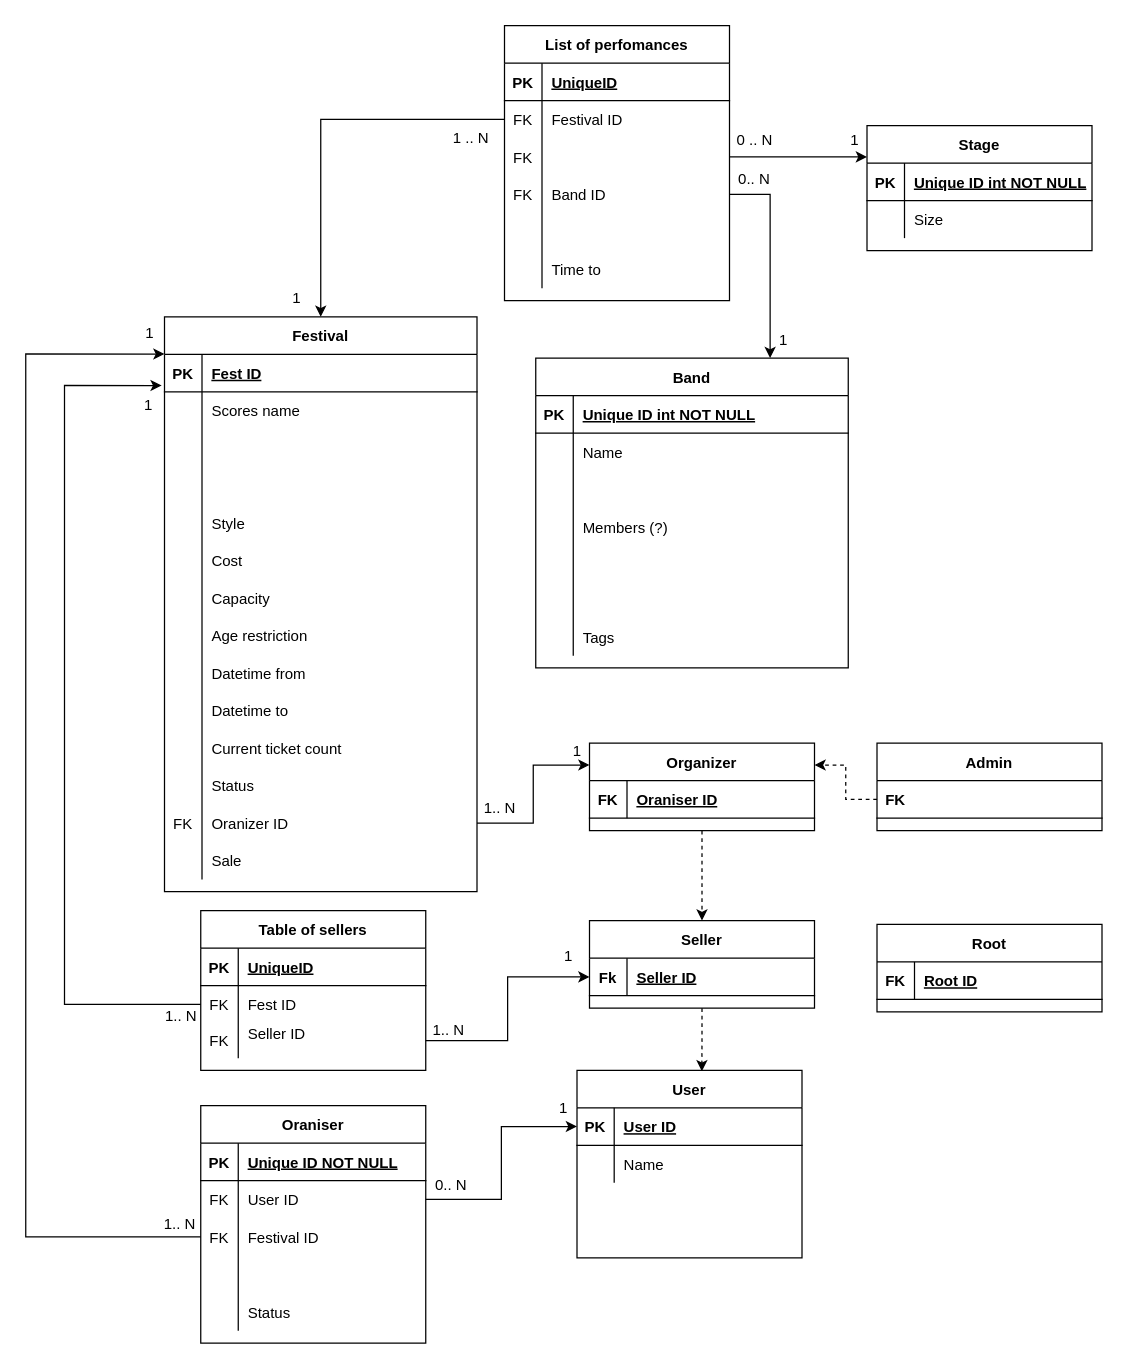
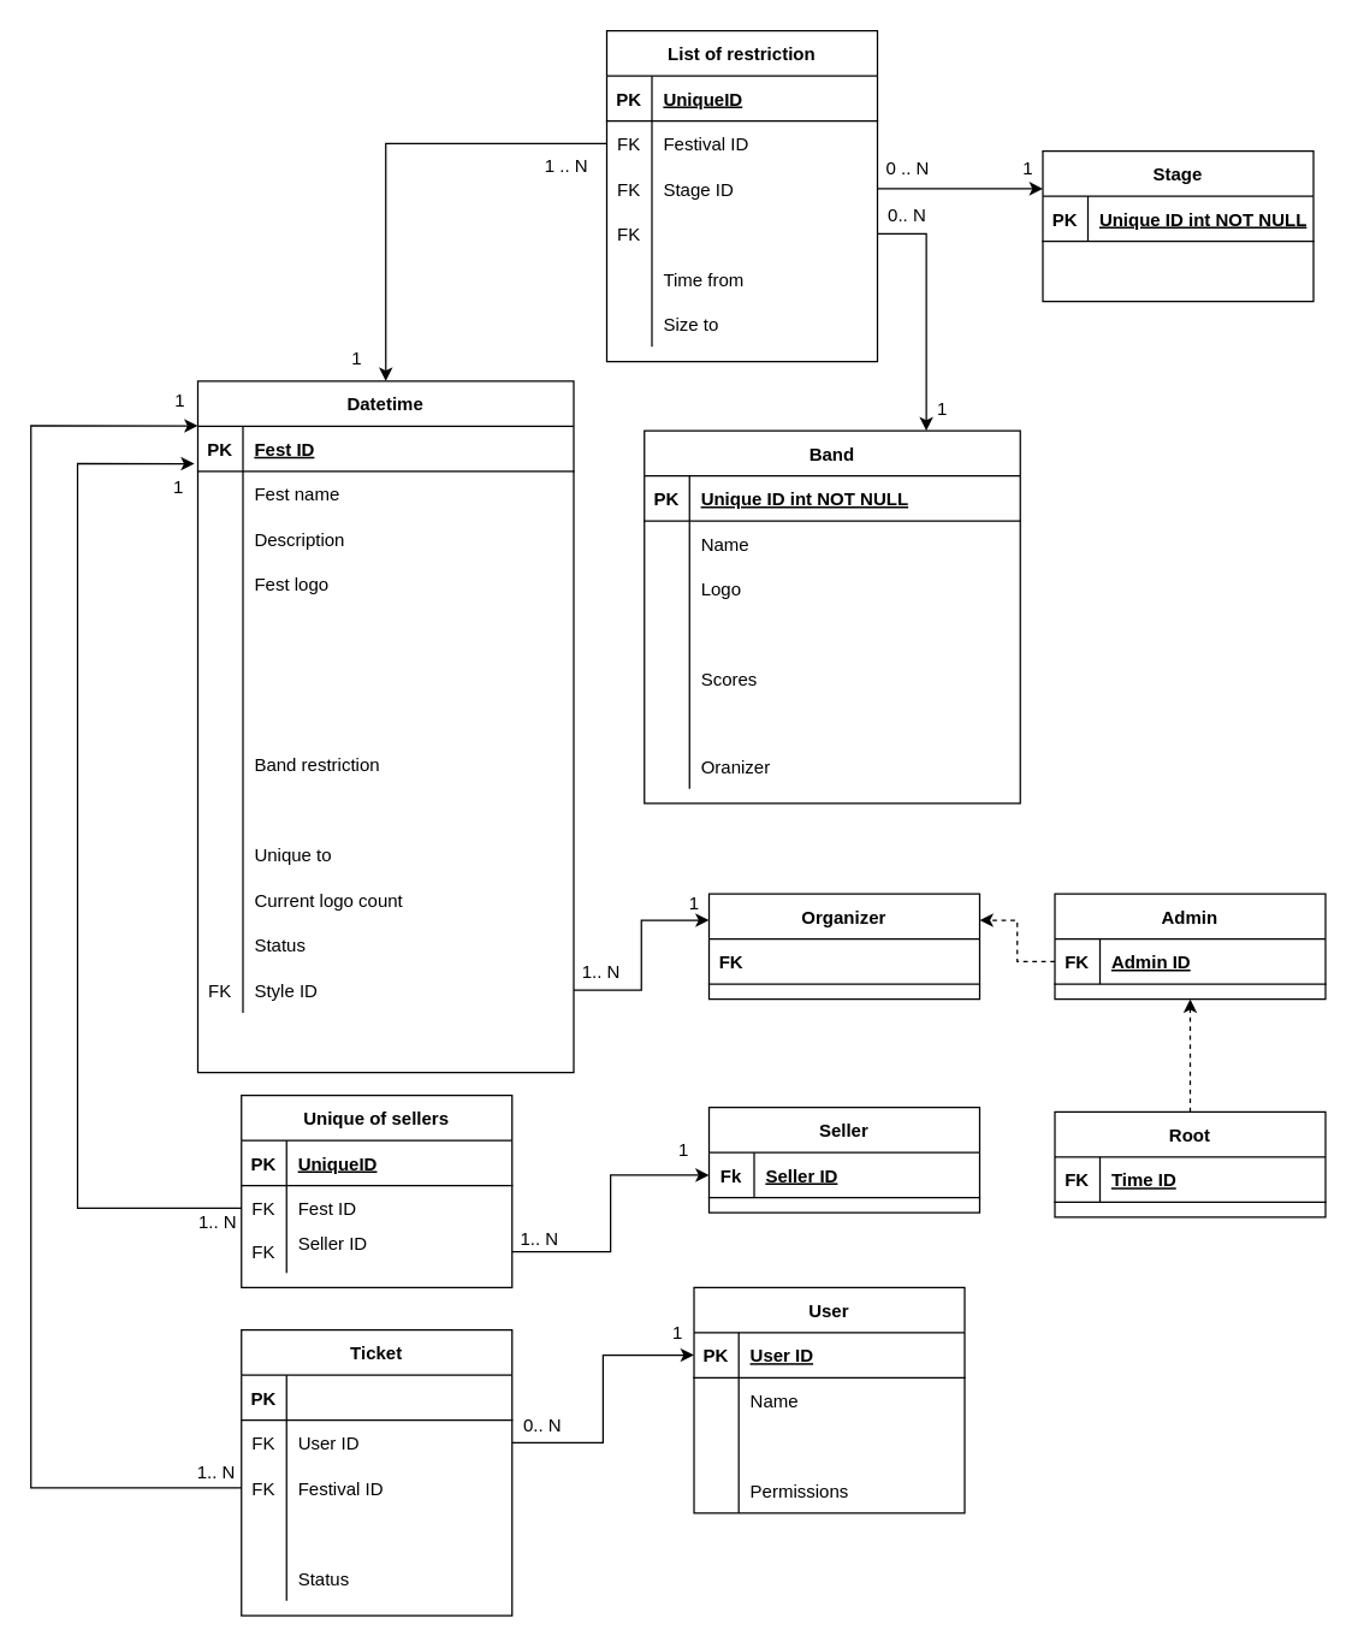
- <mxCell id="2" value="List of perfomances" style="shape=table;startSize=30;container=1;collapsible=1;childLayout=tableLayout;fixedRows=1;rowLines=0;fontStyle=1;align=center;resizeLast=1;" parent="1" vertex="1"><mxGeometry x="403" y="20" width="180" height="220" as="geometry" /></mxCell>
+ <mxCell id="2" value="List of restriction" style="shape=table;startSize=30;container=1;collapsible=1;childLayout=tableLayout;fixedRows=1;rowLines=0;fontStyle=1;align=center;resizeLast=1;" parent="1" vertex="1"><mxGeometry x="403" y="20" width="180" height="220" as="geometry" /></mxCell>
+ <mxCell id="11" value="Stage ID" style="shape=partialRectangle;connectable=0;fillColor=none;top=0;left=0;bottom=0;right=0;align=left;spacingLeft=6;overflow=hidden;" parent="9" vertex="1"><mxGeometry x="30" width="150" height="30" as="geometry" /></mxCell>
- <mxCell id="14" value="Band ID" style="shape=partialRectangle;connectable=0;fillColor=none;top=0;left=0;bottom=0;right=0;align=left;spacingLeft=6;overflow=hidden;" parent="12" vertex="1"><mxGeometry x="30" width="150" height="30" as="geometry" /></mxCell>
- <mxCell id="100" value="Size" style="shape=partialRectangle;connectable=0;fillColor=none;top=0;left=0;bottom=0;right=0;align=left;spacingLeft=6;overflow=hidden;" parent="98" vertex="1"><mxGeometry x="30" width="150" height="30" as="geometry" /></mxCell>
+ <mxCell id="17" value="Time from" style="shape=partialRectangle;connectable=0;fillColor=none;top=0;left=0;bottom=0;right=0;align=left;spacingLeft=6;overflow=hidden;" parent="15" vertex="1"><mxGeometry x="30" width="150" height="30" as="geometry" /></mxCell>
- <mxCell id="20" value="Time to" style="shape=partialRectangle;connectable=0;fillColor=none;top=0;left=0;bottom=0;right=0;align=left;spacingLeft=6;overflow=hidden;" parent="18" vertex="1"><mxGeometry x="30" width="150" height="30" as="geometry" /></mxCell>
+ <mxCell id="20" value="Size to" style="shape=partialRectangle;connectable=0;fillColor=none;top=0;left=0;bottom=0;right=0;align=left;spacingLeft=6;overflow=hidden;" parent="18" vertex="1"><mxGeometry x="30" width="150" height="30" as="geometry" /></mxCell>
- <mxCell id="22" value="Festival" style="shape=table;startSize=30;container=1;collapsible=1;childLayout=tableLayout;fixedRows=1;rowLines=0;fontStyle=1;align=center;resizeLast=1;" parent="1" vertex="1"><mxGeometry x="131" y="253" width="250" height="459.75" as="geometry" /></mxCell>
+ <mxCell id="22" value="Datetime" style="shape=table;startSize=30;container=1;collapsible=1;childLayout=tableLayout;fixedRows=1;rowLines=0;fontStyle=1;align=center;resizeLast=1;" parent="1" vertex="1"><mxGeometry x="131" y="253" width="250" height="459.75" as="geometry" /></mxCell>
- <mxCell id="28" value="Scores name" style="shape=partialRectangle;connectable=0;fillColor=none;top=0;left=0;bottom=0;right=0;align=left;spacingLeft=6;overflow=hidden;" parent="26" vertex="1"><mxGeometry x="30" width="220" height="30" as="geometry" /></mxCell>
+ <mxCell id="28" value="Fest name" style="shape=partialRectangle;connectable=0;fillColor=none;top=0;left=0;bottom=0;right=0;align=left;spacingLeft=6;overflow=hidden;" parent="26" vertex="1"><mxGeometry x="30" width="220" height="30" as="geometry" /></mxCell>
+ <mxCell id="31" value="Description" style="shape=partialRectangle;overflow=hidden;connectable=0;fillColor=none;top=0;left=0;bottom=0;right=0;align=left;spacingLeft=6;" parent="29" vertex="1"><mxGeometry x="30" width="220" height="30" as="geometry" /></mxCell>
+ <mxCell id="34" value="Fest logo" style="shape=partialRectangle;connectable=0;fillColor=none;top=0;left=0;bottom=0;right=0;align=left;spacingLeft=6;overflow=hidden;" parent="32" vertex="1"><mxGeometry x="30" width="220" height="30" as="geometry" /></mxCell>
+ <mxCell id="110" value="Logo" style="shape=partialRectangle;overflow=hidden;connectable=0;fillColor=none;top=0;left=0;bottom=0;right=0;align=left;spacingLeft=6;" parent="108" vertex="1"><mxGeometry x="30" width="220" height="30" as="geometry" /></mxCell>
- <mxCell id="37" value="Style" style="shape=partialRectangle;connectable=0;fillColor=none;top=0;left=0;bottom=0;right=0;align=left;spacingLeft=6;overflow=hidden;" parent="35" vertex="1"><mxGeometry x="30" width="220" height="30" as="geometry" /></mxCell>
- <mxCell id="113" value="Members (?)" style="shape=partialRectangle;overflow=hidden;connectable=0;fillColor=none;top=0;left=0;bottom=0;right=0;align=left;spacingLeft=6;" parent="111" vertex="1"><mxGeometry x="30" width="220" height="30" as="geometry" /></mxCell>
- <mxCell id="40" value="Cost" style="shape=partialRectangle;connectable=0;fillColor=none;top=0;left=0;bottom=0;right=0;align=left;spacingLeft=6;overflow=hidden;" parent="38" vertex="1"><mxGeometry x="30" width="220" height="30" as="geometry" /></mxCell>
+ <mxCell id="116" value="Scores" style="shape=partialRectangle;connectable=0;fillColor=none;top=0;left=0;bottom=0;right=0;align=left;spacingLeft=6;overflow=hidden;" parent="114" vertex="1"><mxGeometry x="30" width="220" height="30" as="geometry" /></mxCell>
- <mxCell id="43" value="Capacity" style="shape=partialRectangle;connectable=0;fillColor=none;top=0;left=0;bottom=0;right=0;align=left;spacingLeft=6;overflow=hidden;" parent="41" vertex="1"><mxGeometry x="30" width="220" height="30" as="geometry" /></mxCell>
- <mxCell id="46" value="Age restriction" style="shape=partialRectangle;connectable=0;fillColor=none;top=0;left=0;bottom=0;right=0;align=left;spacingLeft=6;overflow=hidden;" parent="44" vertex="1"><mxGeometry x="30" width="220" height="30" as="geometry" /></mxCell>
+ <mxCell id="46" value="Band restriction" style="shape=partialRectangle;connectable=0;fillColor=none;top=0;left=0;bottom=0;right=0;align=left;spacingLeft=6;overflow=hidden;" parent="44" vertex="1"><mxGeometry x="30" width="220" height="30" as="geometry" /></mxCell>
- <mxCell id="121" value="Tags" style="shape=partialRectangle;connectable=0;fillColor=none;top=0;left=0;bottom=0;right=0;align=left;spacingLeft=6;overflow=hidden;" parent="119" vertex="1"><mxGeometry x="30" width="220" height="30" as="geometry" /></mxCell>
+ <mxCell id="121" value="Oranizer" style="shape=partialRectangle;connectable=0;fillColor=none;top=0;left=0;bottom=0;right=0;align=left;spacingLeft=6;overflow=hidden;" parent="119" vertex="1"><mxGeometry x="30" width="220" height="30" as="geometry" /></mxCell>
- <mxCell id="49" value="Datetime from" style="shape=partialRectangle;connectable=0;fillColor=none;top=0;left=0;bottom=0;right=0;align=left;spacingLeft=6;overflow=hidden;" parent="47" vertex="1"><mxGeometry x="30" width="220" height="30" as="geometry" /></mxCell>
- <mxCell id="52" value="Datetime to" style="shape=partialRectangle;connectable=0;fillColor=none;top=0;left=0;bottom=0;right=0;align=left;spacingLeft=6;overflow=hidden;" parent="50" vertex="1"><mxGeometry x="30" width="220" height="30" as="geometry" /></mxCell>
+ <mxCell id="52" value="Unique to" style="shape=partialRectangle;connectable=0;fillColor=none;top=0;left=0;bottom=0;right=0;align=left;spacingLeft=6;overflow=hidden;" parent="50" vertex="1"><mxGeometry x="30" width="220" height="30" as="geometry" /></mxCell>
- <mxCell id="55" value="Current ticket count" style="shape=partialRectangle;connectable=0;fillColor=none;top=0;left=0;bottom=0;right=0;align=left;spacingLeft=6;overflow=hidden;" parent="53" vertex="1"><mxGeometry x="30" width="220" height="30" as="geometry" /></mxCell>
+ <mxCell id="55" value="Current logo count" style="shape=partialRectangle;connectable=0;fillColor=none;top=0;left=0;bottom=0;right=0;align=left;spacingLeft=6;overflow=hidden;" parent="53" vertex="1"><mxGeometry x="30" width="220" height="30" as="geometry" /></mxCell>
- <mxCell id="92" value="Oraniser ID" style="shape=partialRectangle;connectable=0;fillColor=none;top=0;left=0;bottom=0;right=0;align=left;spacingLeft=6;fontStyle=5;overflow=hidden;" parent="90" vertex="1"><mxGeometry x="30" width="150" height="30" as="geometry" /></mxCell>
+ <mxCell id="126" value="Admin ID" style="shape=partialRectangle;connectable=0;fillColor=none;top=0;left=0;bottom=0;right=0;align=left;spacingLeft=6;fontStyle=5;overflow=hidden;" parent="124" vertex="1"><mxGeometry x="30" width="150" height="30" as="geometry" /></mxCell>
- <mxCell id="61" value="Oranizer ID" style="shape=partialRectangle;connectable=0;fillColor=none;top=0;left=0;bottom=0;right=0;align=left;spacingLeft=6;fontStyle=0;overflow=hidden;" parent="59" vertex="1"><mxGeometry x="30" width="220" height="30" as="geometry" /></mxCell>
+ <mxCell id="61" value="Style ID" style="shape=partialRectangle;connectable=0;fillColor=none;top=0;left=0;bottom=0;right=0;align=left;spacingLeft=6;fontStyle=0;overflow=hidden;" parent="59" vertex="1"><mxGeometry x="30" width="220" height="30" as="geometry" /></mxCell>
- <mxCell id="64" value="Sale" style="shape=partialRectangle;connectable=0;fillColor=none;top=0;left=0;bottom=0;right=0;align=left;spacingLeft=6;overflow=hidden;" parent="62" vertex="1"><mxGeometry x="30" width="220" height="30" as="geometry" /></mxCell>
- <mxCell id="88" style="edgeStyle=orthogonalEdgeStyle;rounded=0;orthogonalLoop=1;jettySize=auto;html=1;exitX=0.5;exitY=1;exitDx=0;exitDy=0;entryX=0.5;entryY=0;entryDx=0;entryDy=0;dashed=1;" parent="1" source="89" target="128" edge="1"><mxGeometry relative="1" as="geometry" /></mxCell>
+ <mxCell id="165" style="edgeStyle=orthogonalEdgeStyle;rounded=0;orthogonalLoop=1;jettySize=auto;html=1;entryX=0.5;entryY=1;entryDx=0;entryDy=0;dashed=1;" parent="1" source="166" target="123" edge="1"><mxGeometry relative="1" as="geometry" /></mxCell>
- <mxCell id="150" value="Table of sellers" style="shape=table;startSize=30;container=1;collapsible=1;childLayout=tableLayout;fixedRows=1;rowLines=0;fontStyle=1;align=center;resizeLast=1;" parent="1" vertex="1"><mxGeometry x="160" y="728" width="180" height="127.75" as="geometry" /></mxCell>
+ <mxCell id="150" value="Unique of sellers" style="shape=table;startSize=30;container=1;collapsible=1;childLayout=tableLayout;fixedRows=1;rowLines=0;fontStyle=1;align=center;resizeLast=1;" parent="1" vertex="1"><mxGeometry x="160" y="728" width="180" height="127.75" as="geometry" /></mxCell>
- <mxCell id="169" value="Root ID" style="shape=partialRectangle;connectable=0;fillColor=none;top=0;left=0;bottom=0;right=0;align=left;spacingLeft=6;fontStyle=5;overflow=hidden;" parent="167" vertex="1"><mxGeometry x="30" width="150" height="30" as="geometry" /></mxCell>
+ <mxCell id="169" value="Time ID" style="shape=partialRectangle;connectable=0;fillColor=none;top=0;left=0;bottom=0;right=0;align=left;spacingLeft=6;fontStyle=5;overflow=hidden;" parent="167" vertex="1"><mxGeometry x="30" width="150" height="30" as="geometry" /></mxCell>
- <mxCell id="127" style="edgeStyle=orthogonalEdgeStyle;rounded=0;orthogonalLoop=1;jettySize=auto;html=1;exitX=0.5;exitY=1;exitDx=0;exitDy=0;entryX=0.555;entryY=0.005;entryDx=0;entryDy=0;entryPerimeter=0;dashed=1;" parent="1" source="128" target="132" edge="1"><mxGeometry relative="1" as="geometry" /></mxCell>
- <mxCell id="73" value="Oraniser" style="shape=table;startSize=30;container=1;collapsible=1;childLayout=tableLayout;fixedRows=1;rowLines=0;fontStyle=1;align=center;resizeLast=1;" parent="1" vertex="1"><mxGeometry x="160" y="884" width="180" height="190" as="geometry" /></mxCell>
+ <mxCell id="73" value="Ticket" style="shape=table;startSize=30;container=1;collapsible=1;childLayout=tableLayout;fixedRows=1;rowLines=0;fontStyle=1;align=center;resizeLast=1;" parent="1" vertex="1"><mxGeometry x="160" y="884" width="180" height="190" as="geometry" /></mxCell>
- <mxCell id="76" value="Unique ID NOT NULL" style="shape=partialRectangle;connectable=0;fillColor=none;top=0;left=0;bottom=0;right=0;align=left;spacingLeft=6;fontStyle=5;overflow=hidden;" parent="74" vertex="1"><mxGeometry x="30" width="150" height="30" as="geometry" /></mxCell>
+ <mxCell id="143" value="Permissions" style="shape=partialRectangle;connectable=0;fillColor=none;top=0;left=0;bottom=0;right=0;align=left;spacingLeft=6;overflow=hidden;" parent="141" vertex="1"><mxGeometry x="29.75" width="150.25" height="30" as="geometry" /></mxCell>
